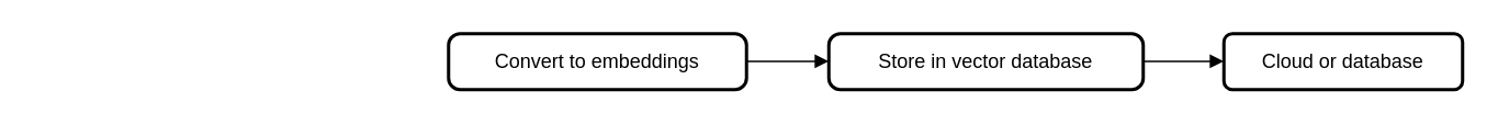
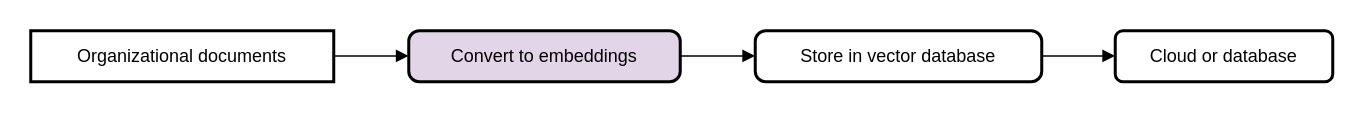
+ <mxCell id="2" value="Organizational documents" style="whiteSpace=wrap;strokeWidth=2;" vertex="1" parent="1"><mxGeometry width="202" height="34" as="geometry" x="20" y="20" /></mxCell>
+ <mxCell id="6" value="" style="curved=1;startArrow=none;endArrow=block;exitX=0.998;exitY=0.493;entryX=-0.002;entryY=0.493;" edge="1" parent="1" source="2" target="3"><mxGeometry relative="1" as="geometry"><Array as="points" /></mxGeometry></mxCell>
- <mxCell id="3" value="Convert to embeddings" style="rounded=1;absoluteArcSize=1;arcSize=14;whiteSpace=wrap;strokeWidth=2;" vertex="1" parent="1"><mxGeometry x="272" width="181" height="34" as="geometry" y="20" /></mxCell>
+ <mxCell id="3" value="Convert to embeddings" style="rounded=1;absoluteArcSize=1;arcSize=14;whiteSpace=wrap;strokeWidth=2;fillColor=#e1d5e7;" vertex="1" parent="1"><mxGeometry x="272" width="181" height="34" as="geometry" y="20" /></mxCell>
